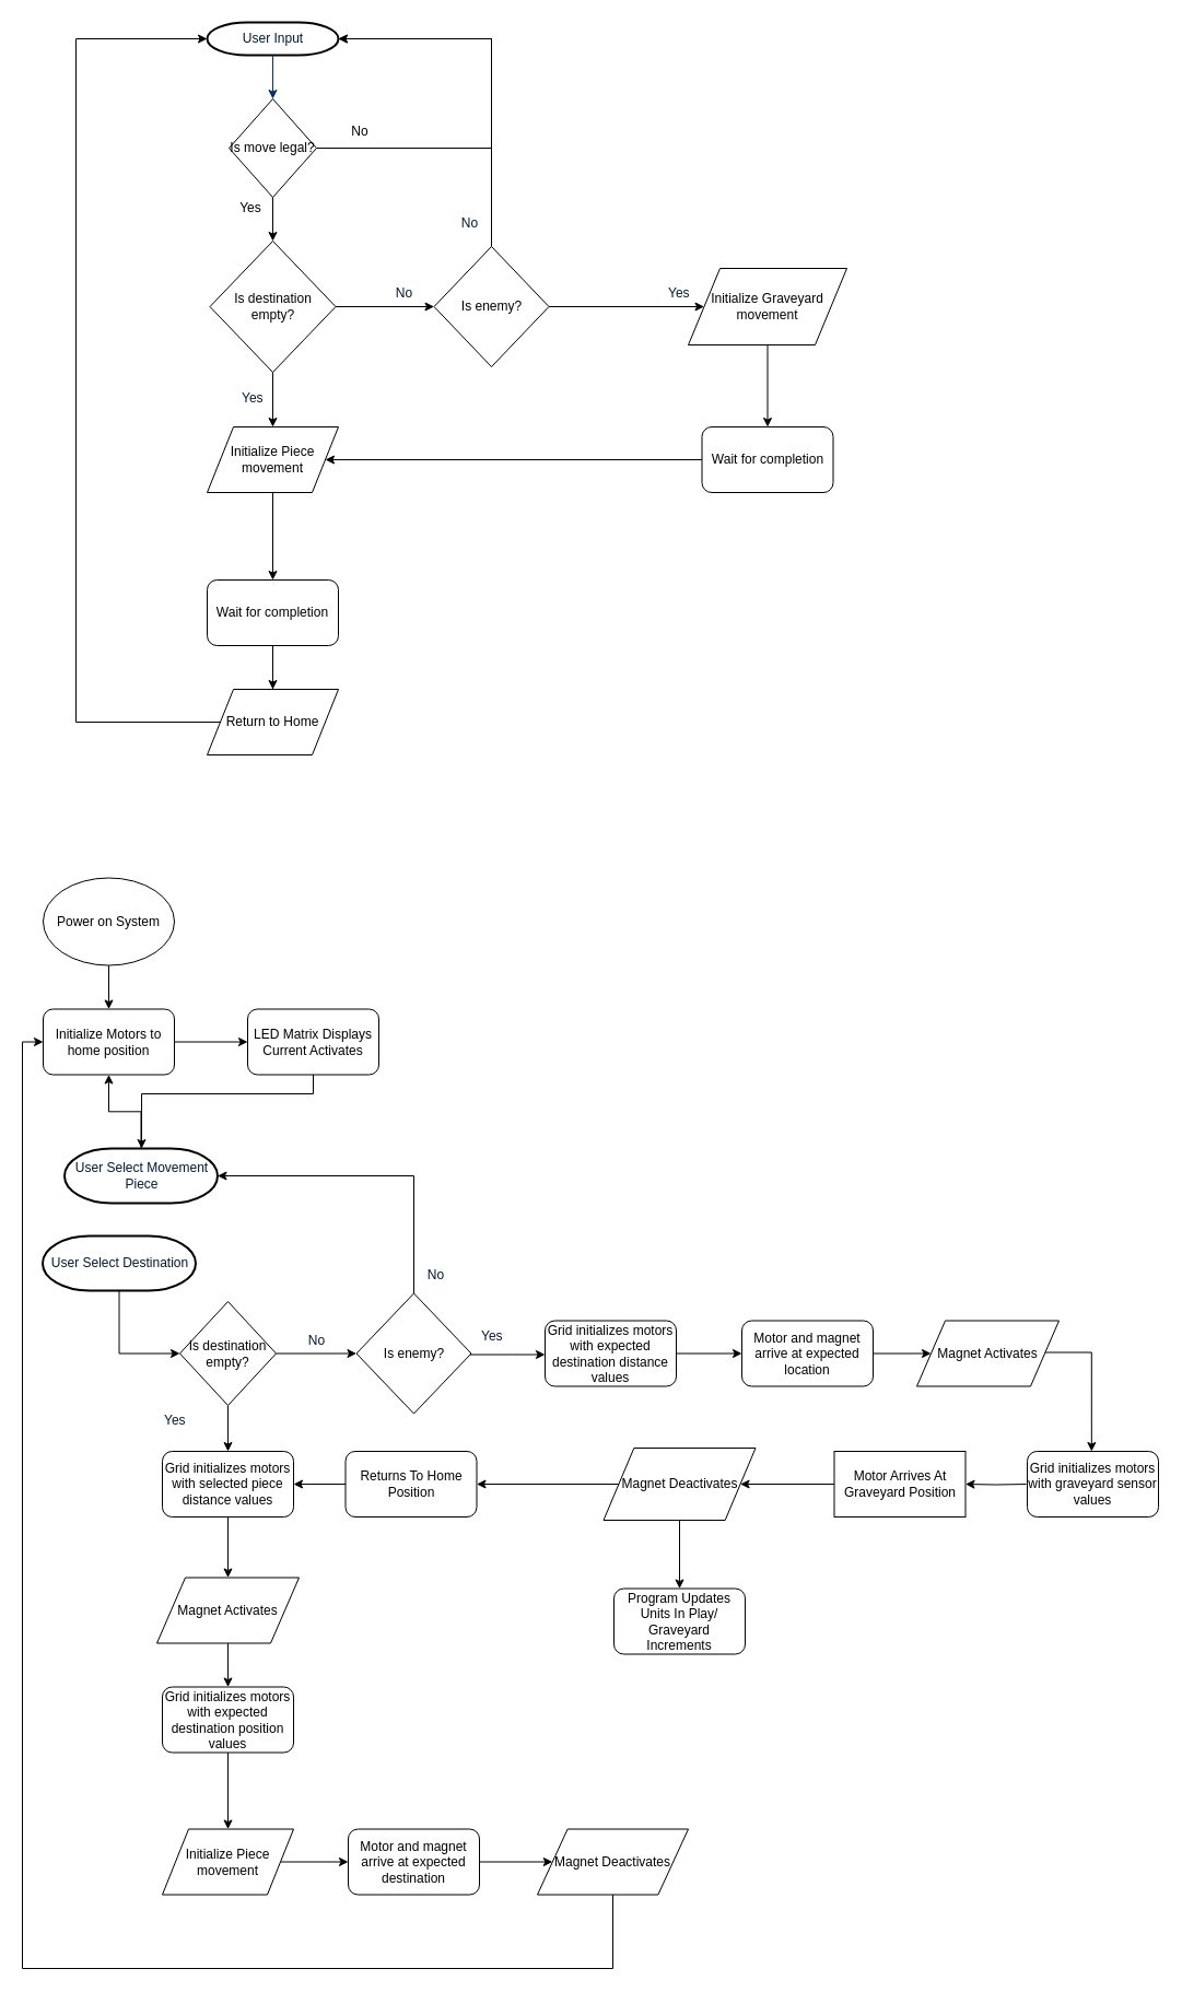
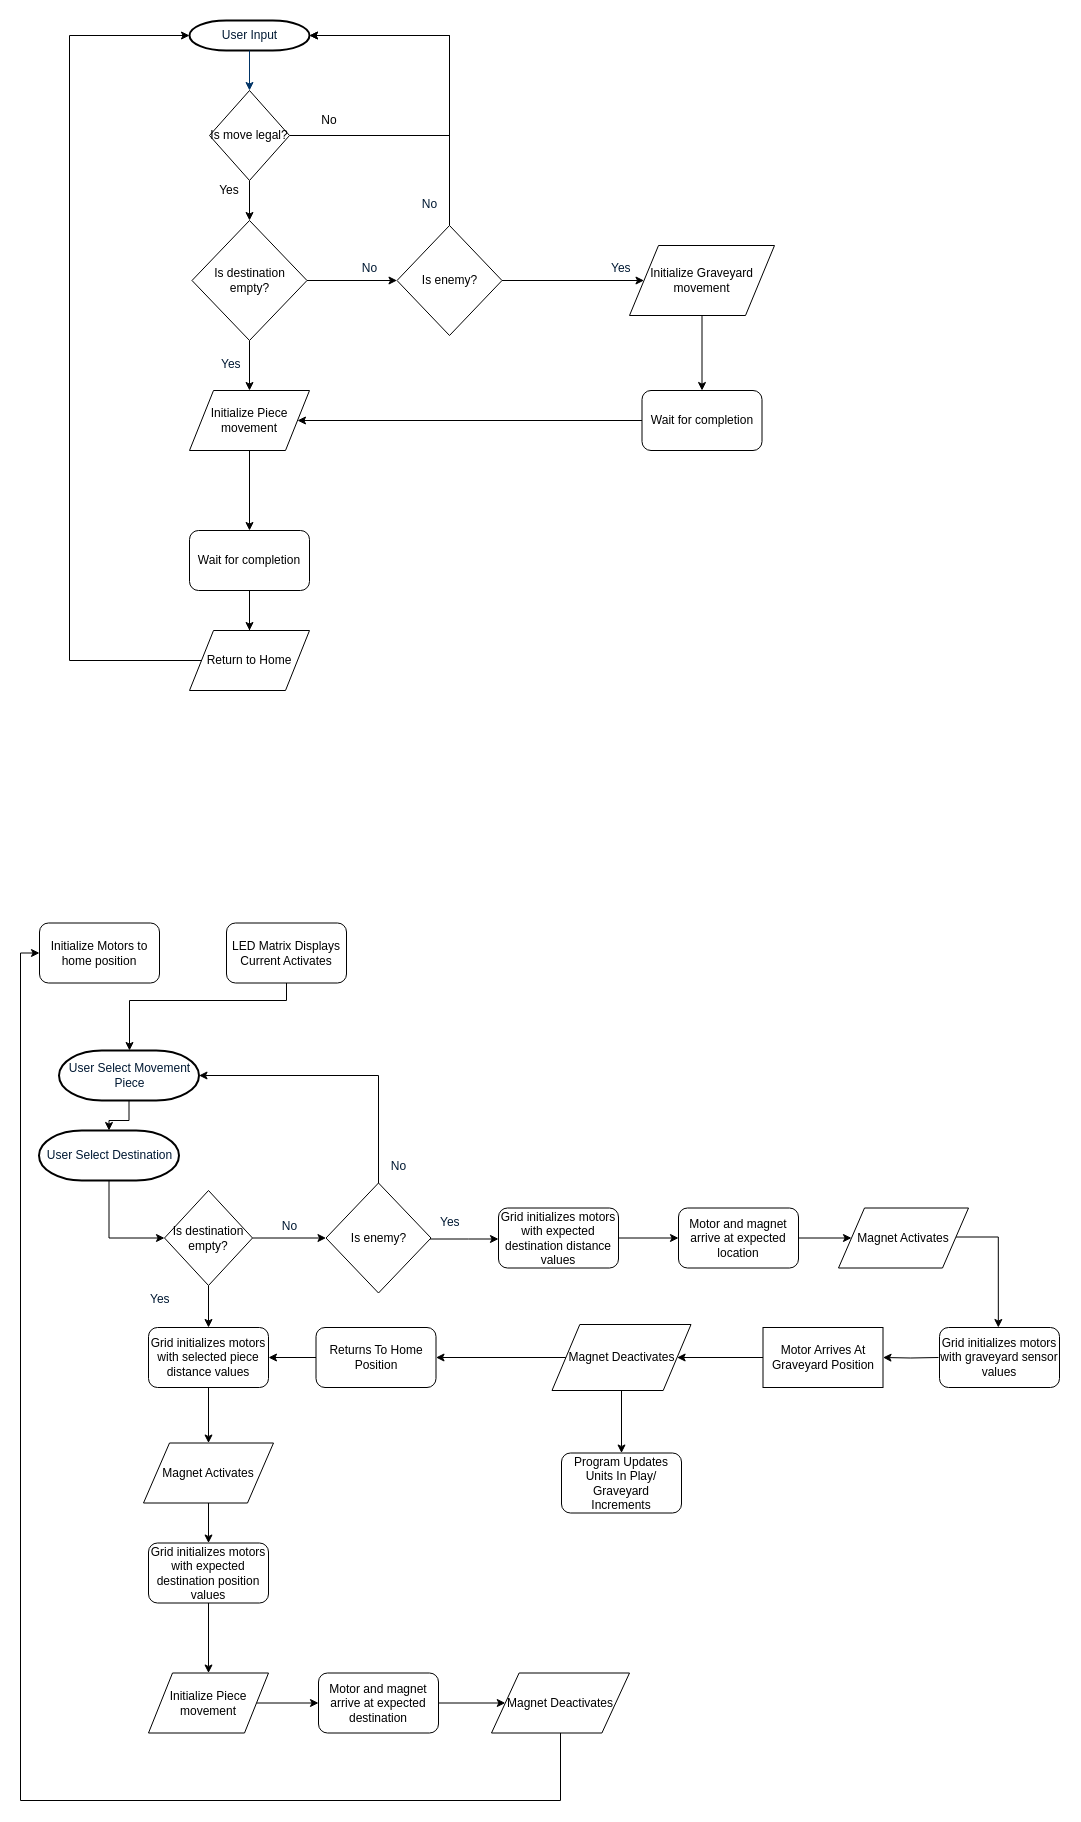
- <mxCell id="31" value="Power on System" style="ellipse;whiteSpace=wrap;html=1;" parent="1" vertex="1"><mxGeometry x="39" y="802.5" width="120" height="80" as="geometry" /></mxCell>
- <mxCell id="30" value="" style="edgeStyle=orthogonalEdgeStyle;rounded=0;orthogonalLoop=1;jettySize=auto;html=1;" parent="1" source="31" target="33" edge="1"><mxGeometry relative="1" as="geometry" /></mxCell>
- <mxCell id="32" value="" style="edgeStyle=orthogonalEdgeStyle;rounded=0;orthogonalLoop=1;jettySize=auto;html=1;" edge="1" parent="1" source="33" target="75"><mxGeometry relative="1" as="geometry" /></mxCell>
- <mxCell id="34" value="" style="edgeStyle=orthogonalEdgeStyle;rounded=0;orthogonalLoop=1;jettySize=auto;html=1;" parent="1" source="35" target="33" edge="1"><mxGeometry relative="1" as="geometry" /></mxCell>
+ <mxCell id="34" value="" style="edgeStyle=orthogonalEdgeStyle;rounded=0;orthogonalLoop=1;jettySize=auto;html=1;" parent="1" source="35" target="37" edge="1"><mxGeometry relative="1" as="geometry" /></mxCell>
